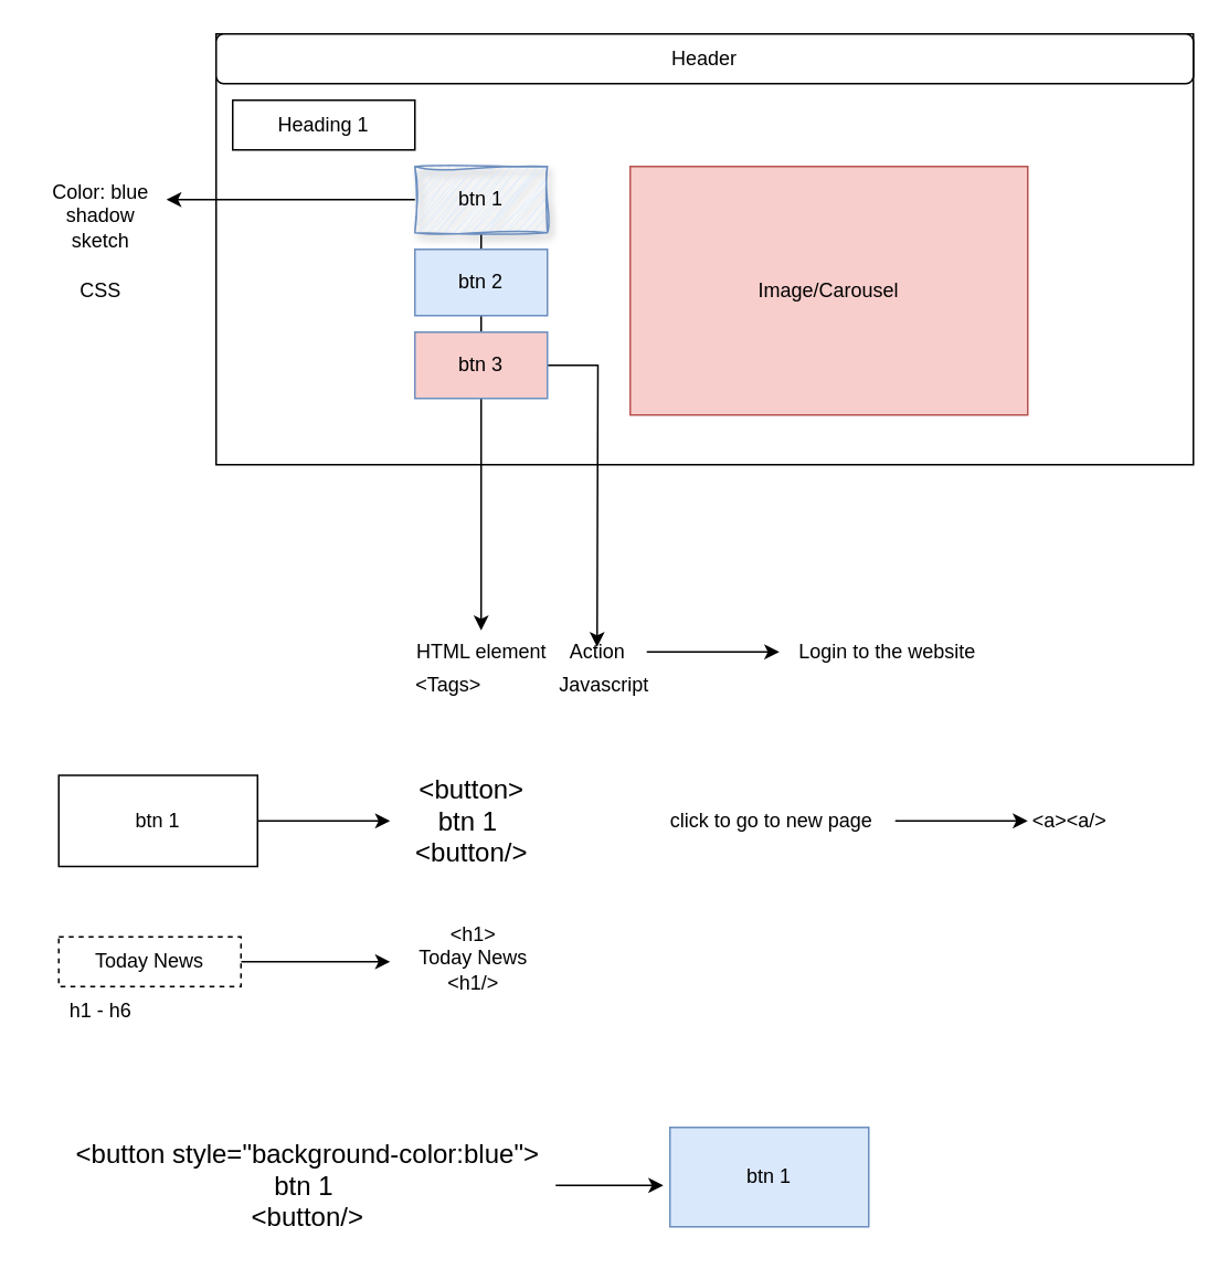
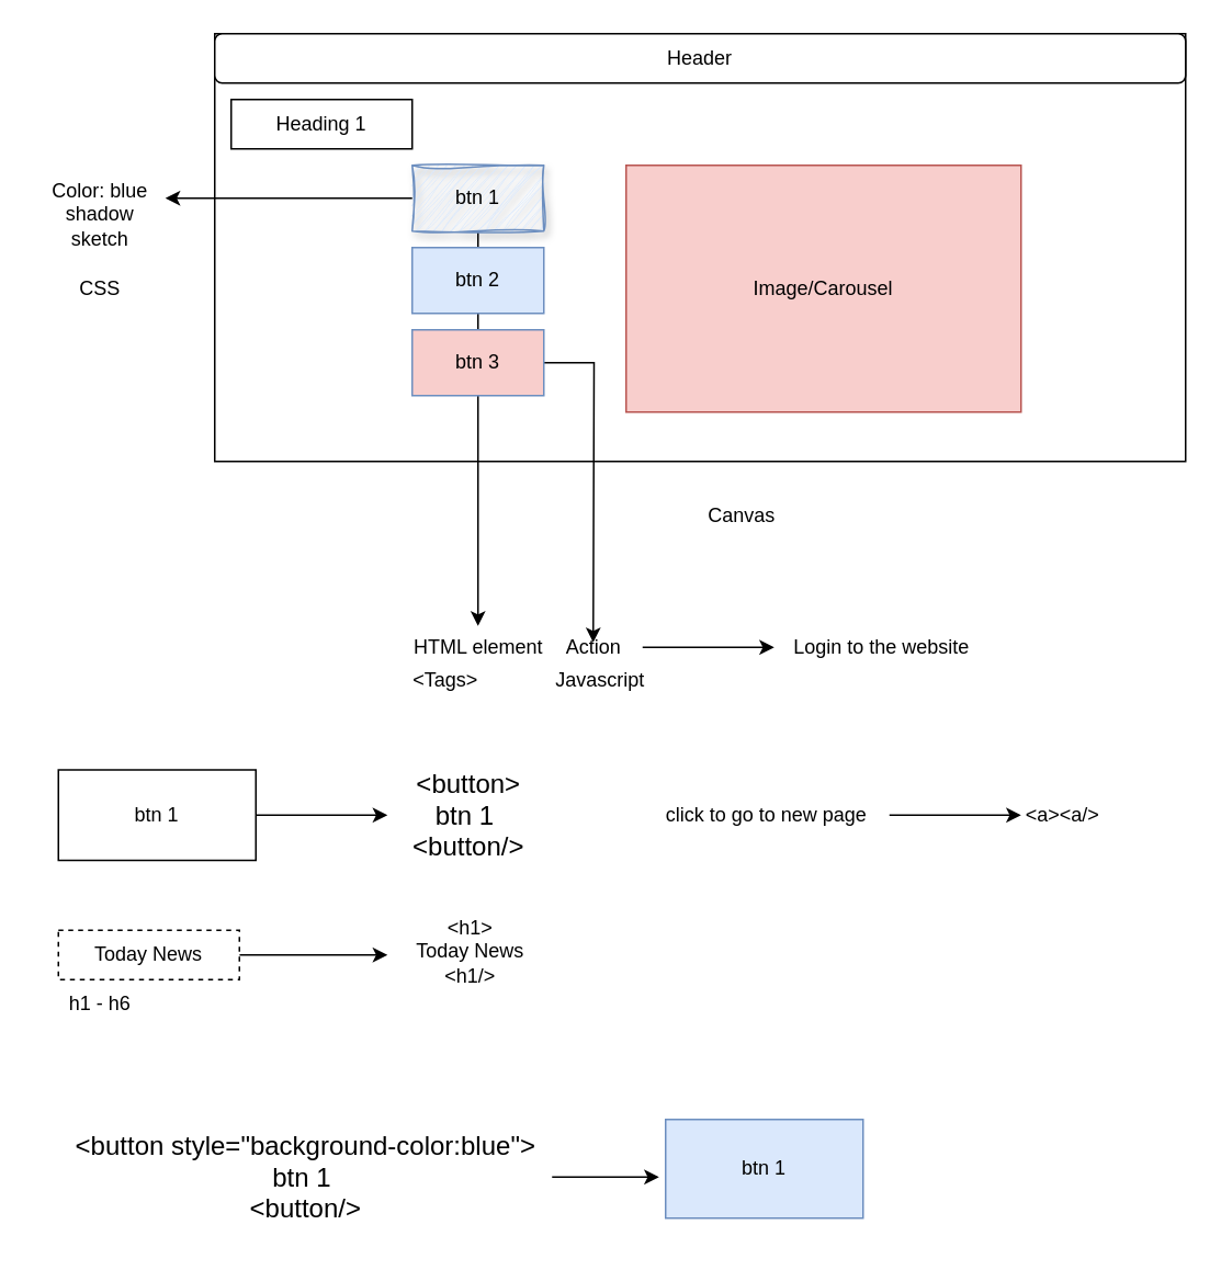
+ <mxCell id="3" value="Canvas" style="text;html=1;align=center;verticalAlign=middle;resizable=0;points=[];autosize=1;strokeColor=none;fillColor=none;" vertex="1" parent="1"><mxGeometry x="420" y="298" width="60" height="30" as="geometry" /></mxCell>
